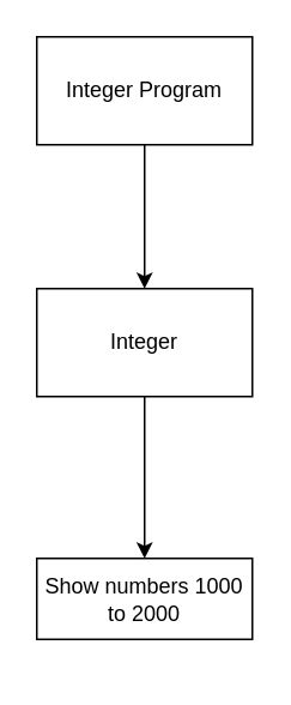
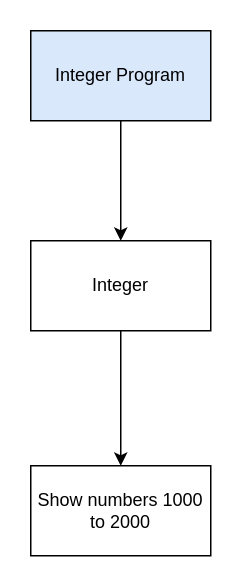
- <mxCell id="3" value="Integer Program" style="rounded=0;whiteSpace=wrap;html=1;" parent="1" vertex="1"><mxGeometry x="20" y="20" width="120" height="60" as="geometry" /></mxCell>
+ <mxCell id="3" value="Integer Program" style="rounded=0;whiteSpace=wrap;html=1;fillColor=#dae8fc;" parent="1" vertex="1"><mxGeometry x="20" y="20" width="120" height="60" as="geometry" /></mxCell>
- <mxCell id="6" value="Show numbers 1000 to 2000" style="rounded=0;whiteSpace=wrap;html=1;" parent="1" vertex="1"><mxGeometry x="20" y="310" width="120" height="45" as="geometry" /></mxCell>
+ <mxCell id="6" value="Show numbers 1000 to 2000" style="rounded=0;whiteSpace=wrap;html=1;" parent="1" vertex="1"><mxGeometry x="20" y="310" width="120" height="60" as="geometry" /></mxCell>
